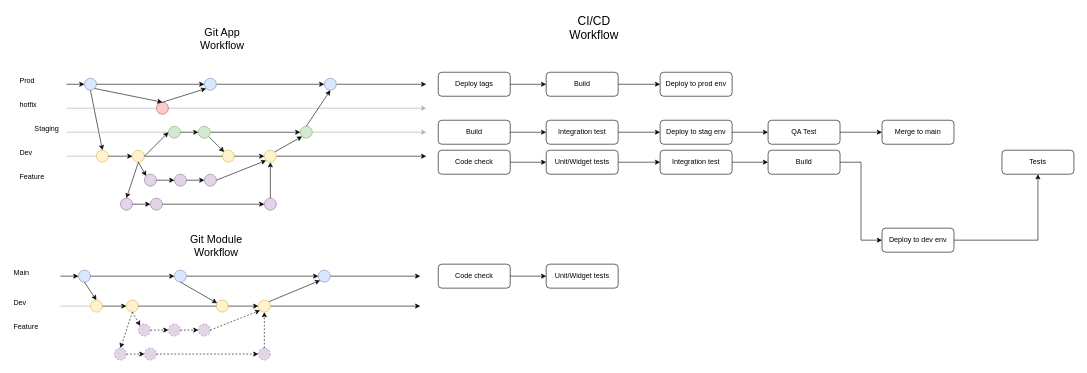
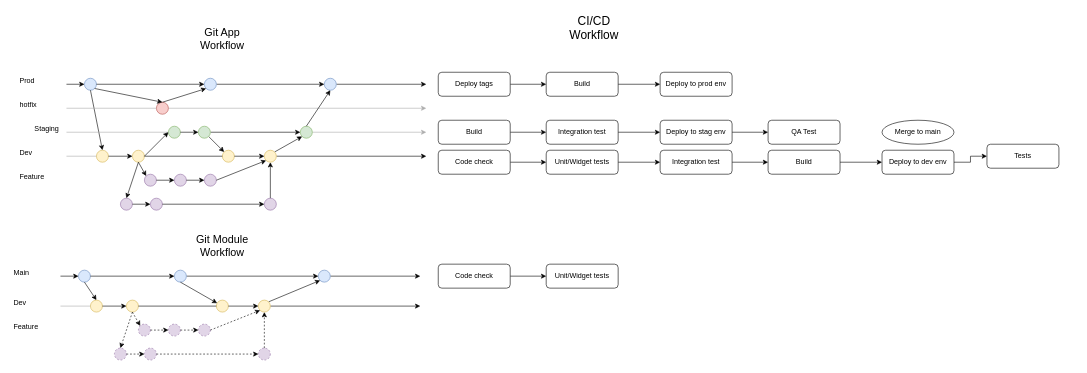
- <mxCell id="104" style="edgeStyle=orthogonalEdgeStyle;rounded=0;orthogonalLoop=1;jettySize=auto;html=1;exitX=1;exitY=0.5;exitDx=0;exitDy=0;entryX=0;entryY=0.5;entryDx=0;entryDy=0;strokeColor=#000000;endArrow=classic;endFill=1;" parent="1" source="105" target="114" edge="1"><mxGeometry relative="1" as="geometry" /></mxCell>
- <mxCell id="114" value="Merge to main" style="rounded=1;whiteSpace=wrap;html=1;" parent="1" vertex="1"><mxGeometry x="1470" y="200" width="120" height="40" as="geometry" /></mxCell>
+ <mxCell id="114" value="Merge to main" style="ellipse;whiteSpace=wrap;html=1;" parent="1" vertex="1"><mxGeometry x="1470" y="200" width="120" height="40" as="geometry" /></mxCell>
- <mxCell id="120" value="Tests" style="rounded=1;whiteSpace=wrap;html=1;" parent="1" vertex="1"><mxGeometry x="1670" y="250" width="120" height="40" as="geometry" /></mxCell>
+ <mxCell id="120" value="Tests" style="rounded=1;whiteSpace=wrap;html=1;" parent="1" vertex="1"><mxGeometry x="1645" y="240" width="120" height="40" as="geometry" /></mxCell>
- <mxCell id="116" value="Deploy to dev env" style="rounded=1;whiteSpace=wrap;html=1;" parent="1" vertex="1"><mxGeometry x="1470" y="380" width="120" height="40" as="geometry" /></mxCell>
+ <mxCell id="116" value="Deploy to dev env" style="rounded=1;whiteSpace=wrap;html=1;" parent="1" vertex="1"><mxGeometry x="1470" y="250" width="120" height="40" as="geometry" /></mxCell>
- <mxCell id="91" value="&lt;font style=&quot;font-size: 18px;&quot;&gt;Git Module Workflow&lt;/font&gt;" style="text;html=1;strokeColor=none;fillColor=none;align=center;verticalAlign=middle;whiteSpace=wrap;rounded=0;" parent="1" vertex="1"><mxGeometry x="310" y="390" width="100" height="40" as="geometry" /></mxCell>
+ <mxCell id="91" value="&lt;font style=&quot;font-size: 18px;&quot;&gt;Git Module Workflow&lt;/font&gt;" style="text;html=1;strokeColor=none;fillColor=none;align=center;verticalAlign=middle;whiteSpace=wrap;rounded=0;" parent="1" vertex="1"><mxGeometry x="320" y="390" width="100" height="40" as="geometry" /></mxCell>
